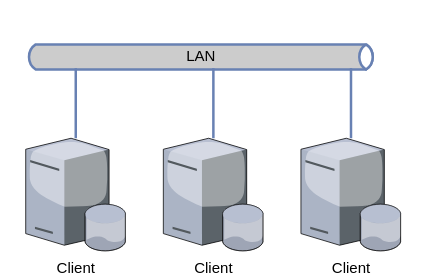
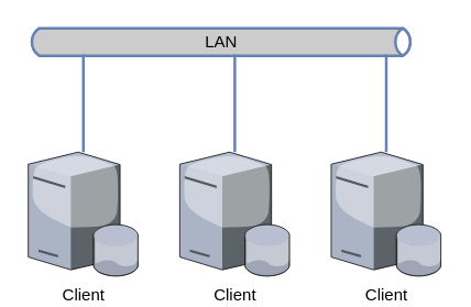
- <mxCell id="5" value="&lt;font color=&quot;#000000&quot;&gt;LAN&lt;/font&gt;" style="html=1;fillColor=#CCCCCC;strokeColor=#6881B3;gradientColor=none;gradientDirection=north;strokeWidth=2;shape=mxgraph.networks.bus;gradientColor=none;gradientDirection=north;fontColor=#ffffff;perimeter=backbonePerimeter;backboneSize=20;" parent="1" vertex="1"><mxGeometry x="20" y="35" width="280" height="20" as="geometry" /></mxCell>
+ <mxCell id="5" value="&lt;font color=&quot;#000000&quot;&gt;LAN&lt;/font&gt;" style="html=1;fillColor=#CCCCCC;strokeColor=#6881B3;gradientColor=none;gradientDirection=north;strokeWidth=2;shape=mxgraph.networks.bus;gradientColor=none;gradientDirection=north;fontColor=#ffffff;perimeter=backbonePerimeter;backboneSize=20;" parent="1" vertex="1"><mxGeometry x="20" y="20" width="280" height="20" as="geometry" /></mxCell>
